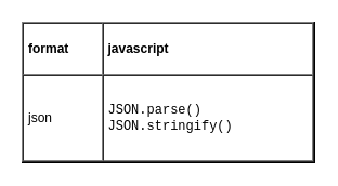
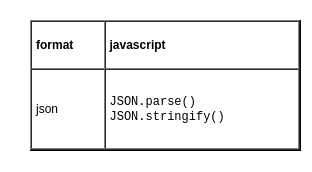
- <mxCell id="2" value="&lt;table cellpadding=&quot;4&quot; cellspacing=&quot;0&quot; border=&quot;1&quot; style=&quot;font-size: 1em ; width: 100% ; height: 100%&quot;&gt;&lt;tbody&gt;&lt;tr&gt;&lt;th&gt;format&lt;/th&gt;&lt;th&gt;javascript&lt;br&gt;&lt;/th&gt;&lt;/tr&gt;&lt;tr&gt;&lt;td&gt;json&lt;/td&gt;&lt;td&gt;&lt;font face=&quot;Courier New&quot;&gt;JSON.parse()&lt;br&gt;JSON.stringify()&lt;/font&gt;&lt;/td&gt;&lt;/tr&gt;&lt;/tbody&gt;&lt;/table&gt; " style="verticalAlign=top;align=left;overflow=fill;fontSize=12;fontFamily=Helvetica;html=1" vertex="1" parent="1"><mxGeometry x="20" y="20" width="270" height="130" as="geometry" /></mxCell>
+ <mxCell id="2" value="&lt;table cellpadding=&quot;4&quot; cellspacing=&quot;0&quot; border=&quot;1&quot; style=&quot;font-size: 1em ; width: 100% ; height: 100%&quot;&gt;&lt;tbody&gt;&lt;tr&gt;&lt;th&gt;format&lt;/th&gt;&lt;th&gt;javascript&lt;br&gt;&lt;/th&gt;&lt;/tr&gt;&lt;tr&gt;&lt;td&gt;json&lt;/td&gt;&lt;td&gt;&lt;font face=&quot;Courier New&quot;&gt;JSON.parse()&lt;br&gt;JSON.stringify()&lt;/font&gt;&lt;/td&gt;&lt;/tr&gt;&lt;/tbody&gt;&lt;/table&gt; " style="verticalAlign=top;align=left;overflow=fill;fontSize=12;fontFamily=Helvetica;html=1" vertex="1" parent="1"><mxGeometry x="30" y="20" width="270" height="130" as="geometry" /></mxCell>
